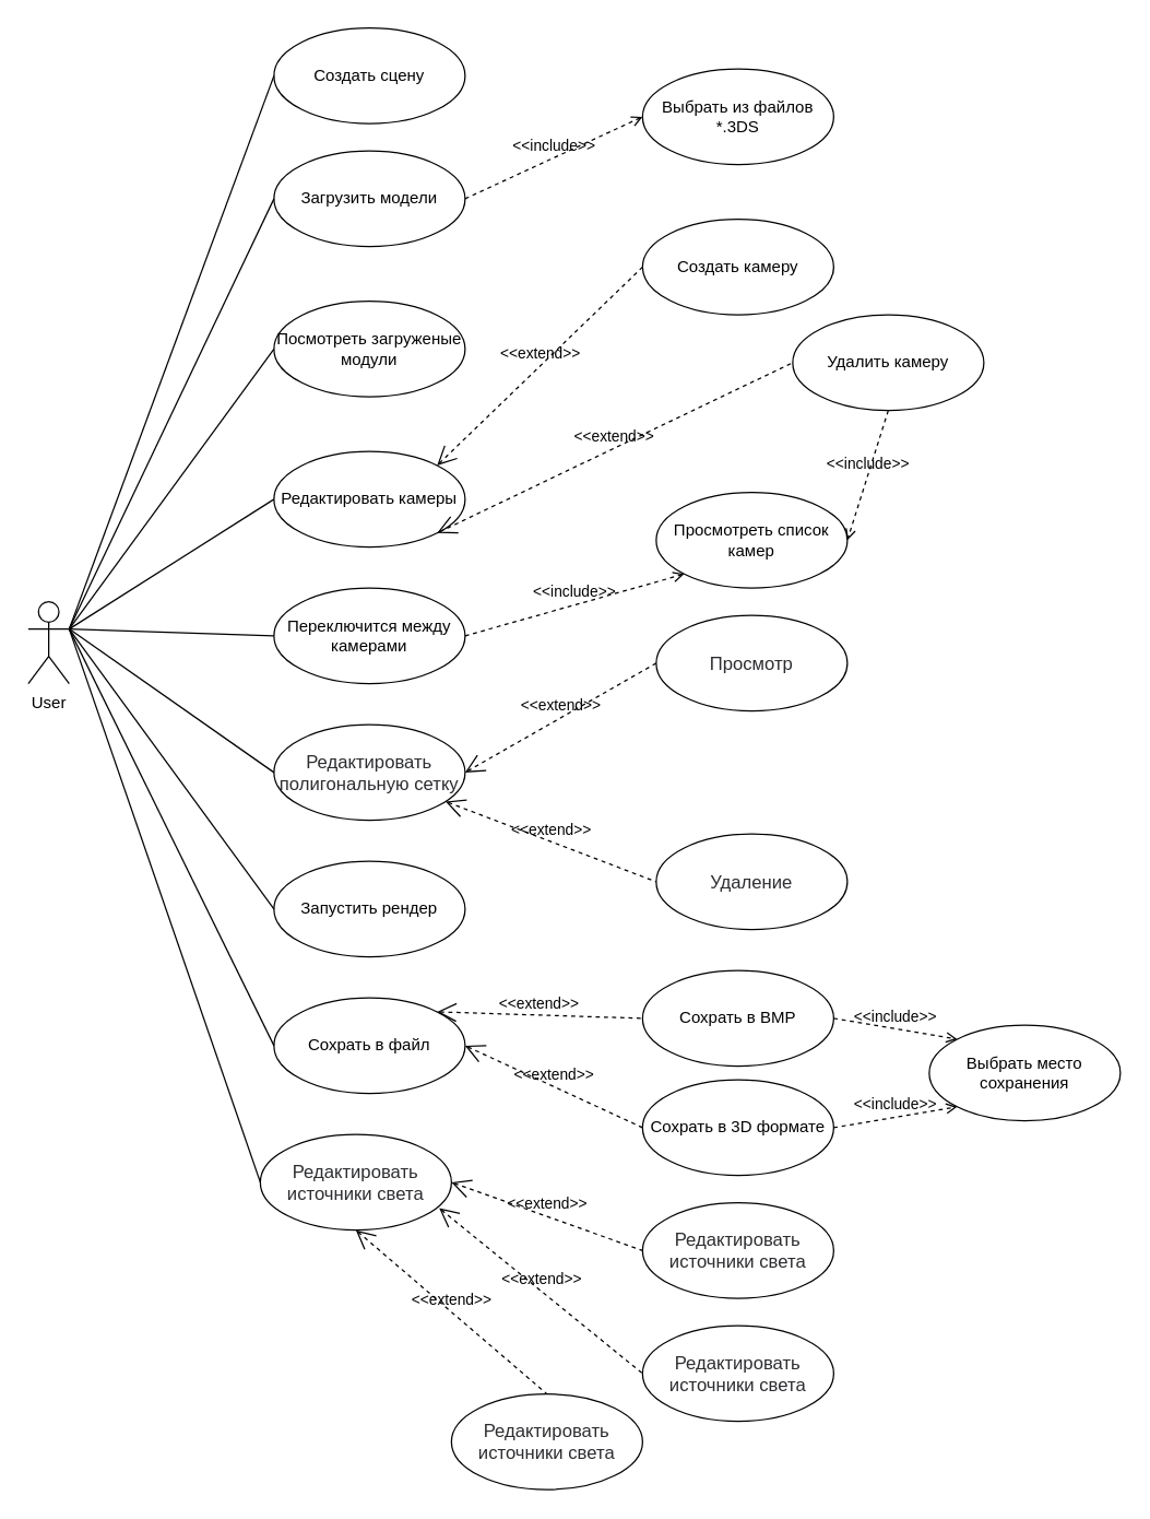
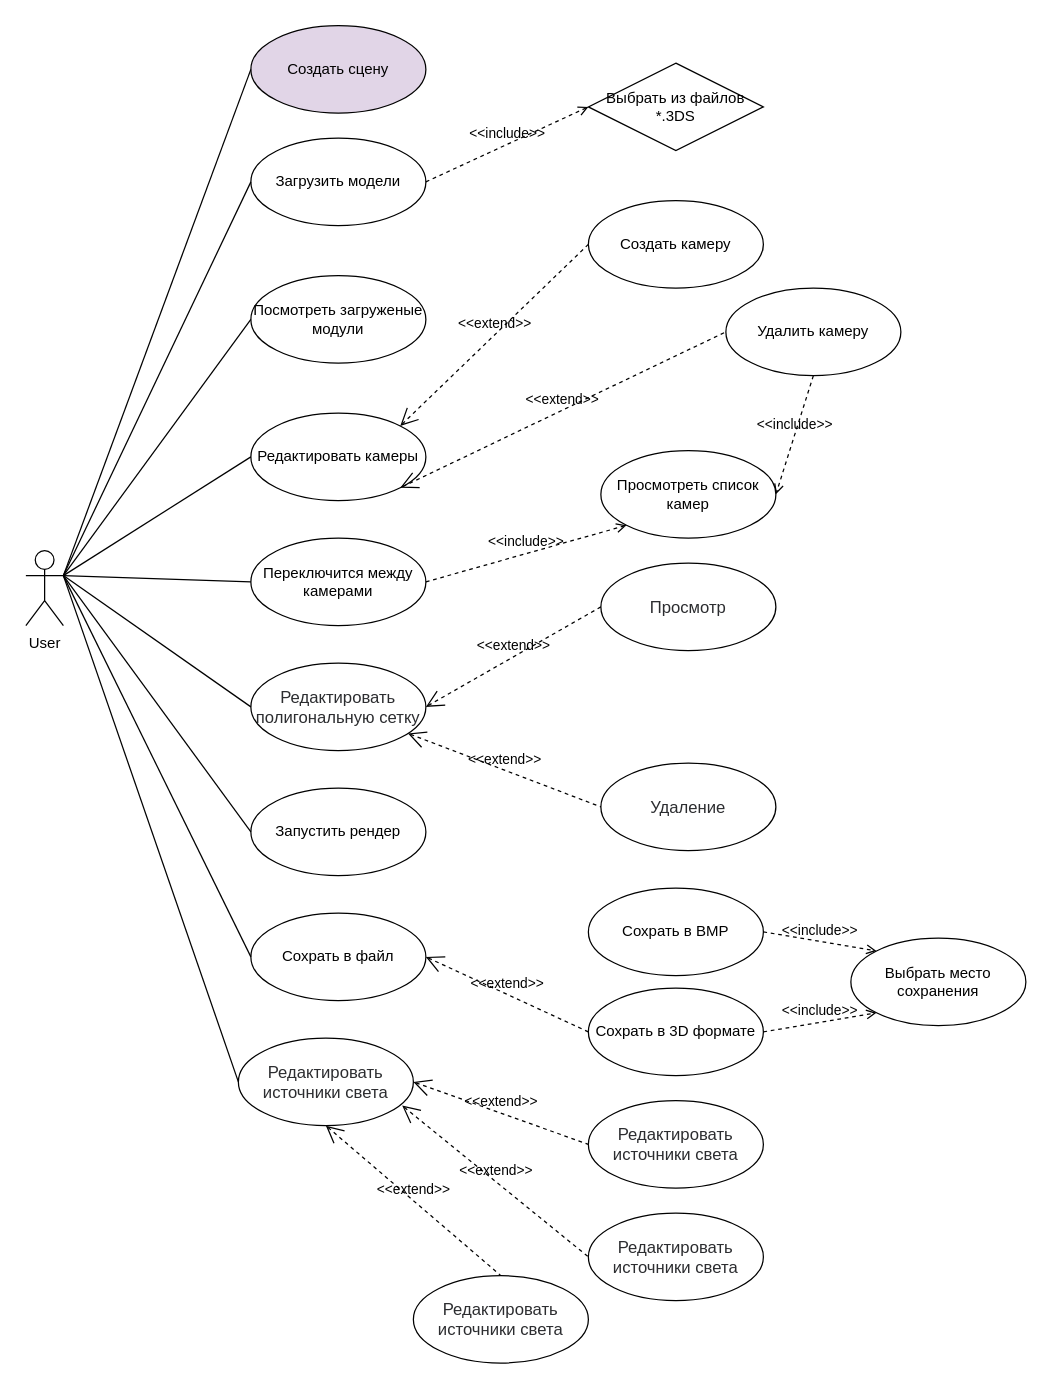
- <mxCell id="3" value="Создать сцену" style="ellipse;whiteSpace=wrap;html=1;" vertex="1" parent="1"><mxGeometry x="200" y="20" width="140" height="70" as="geometry" /></mxCell>
+ <mxCell id="3" value="Создать сцену" style="ellipse;whiteSpace=wrap;html=1;fillColor=#e1d5e7;" vertex="1" parent="1"><mxGeometry x="200" y="20" width="140" height="70" as="geometry" /></mxCell>
- <mxCell id="6" value="Выбрать из файлов *.3DS" style="ellipse;whiteSpace=wrap;html=1;" vertex="1" parent="1"><mxGeometry x="470" y="50" width="140" height="70" as="geometry" /></mxCell>
+ <mxCell id="6" value="Выбрать из файлов *.3DS" style="rhombus;whiteSpace=wrap;html=1;" vertex="1" parent="1"><mxGeometry x="470" y="50" width="140" height="70" as="geometry" /></mxCell>
- <mxCell id="26" value="&amp;lt;&amp;lt;extend&amp;gt;&amp;gt;" style="edgeStyle=none;html=1;startArrow=open;endArrow=none;startSize=12;verticalAlign=bottom;dashed=1;labelBackgroundColor=none;entryX=0;entryY=0.5;entryDx=0;entryDy=0;exitX=1;exitY=0;exitDx=0;exitDy=0;" edge="1" parent="1" source="23" target="24"><mxGeometry width="160" relative="1" as="geometry"><mxPoint x="260" y="880" as="sourcePoint" /><mxPoint x="420" y="880" as="targetPoint" /></mxGeometry></mxCell>
